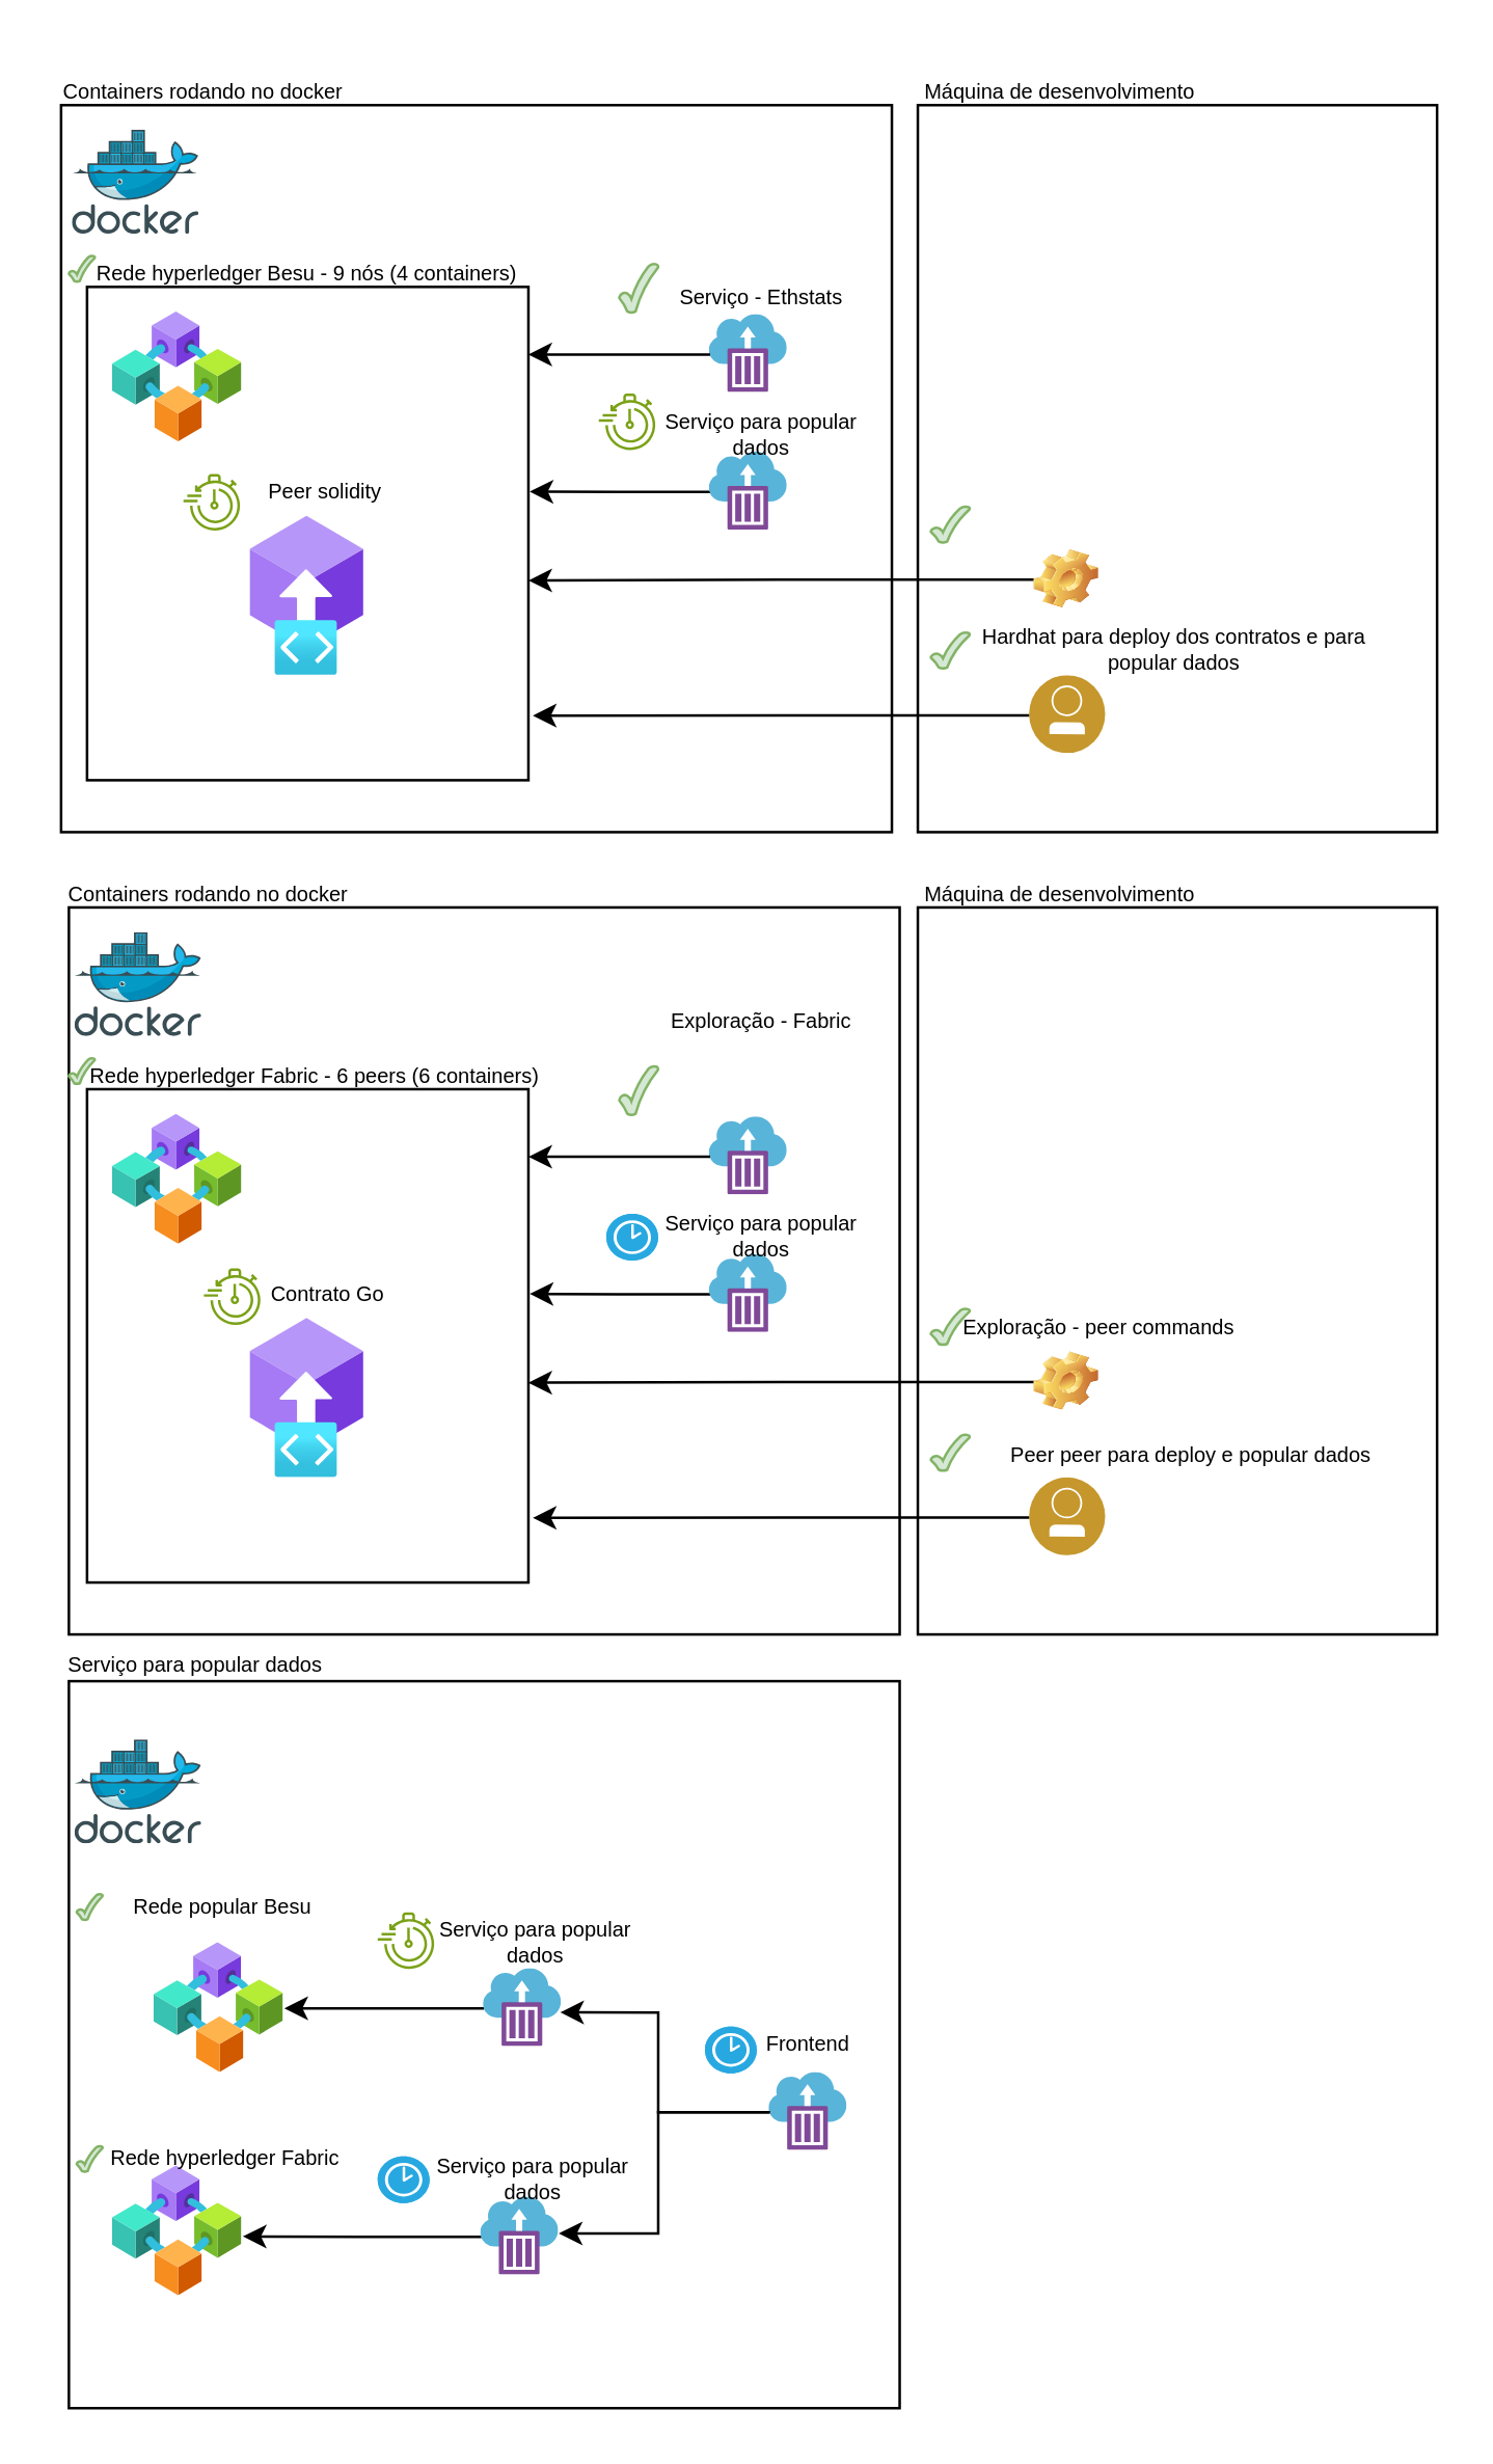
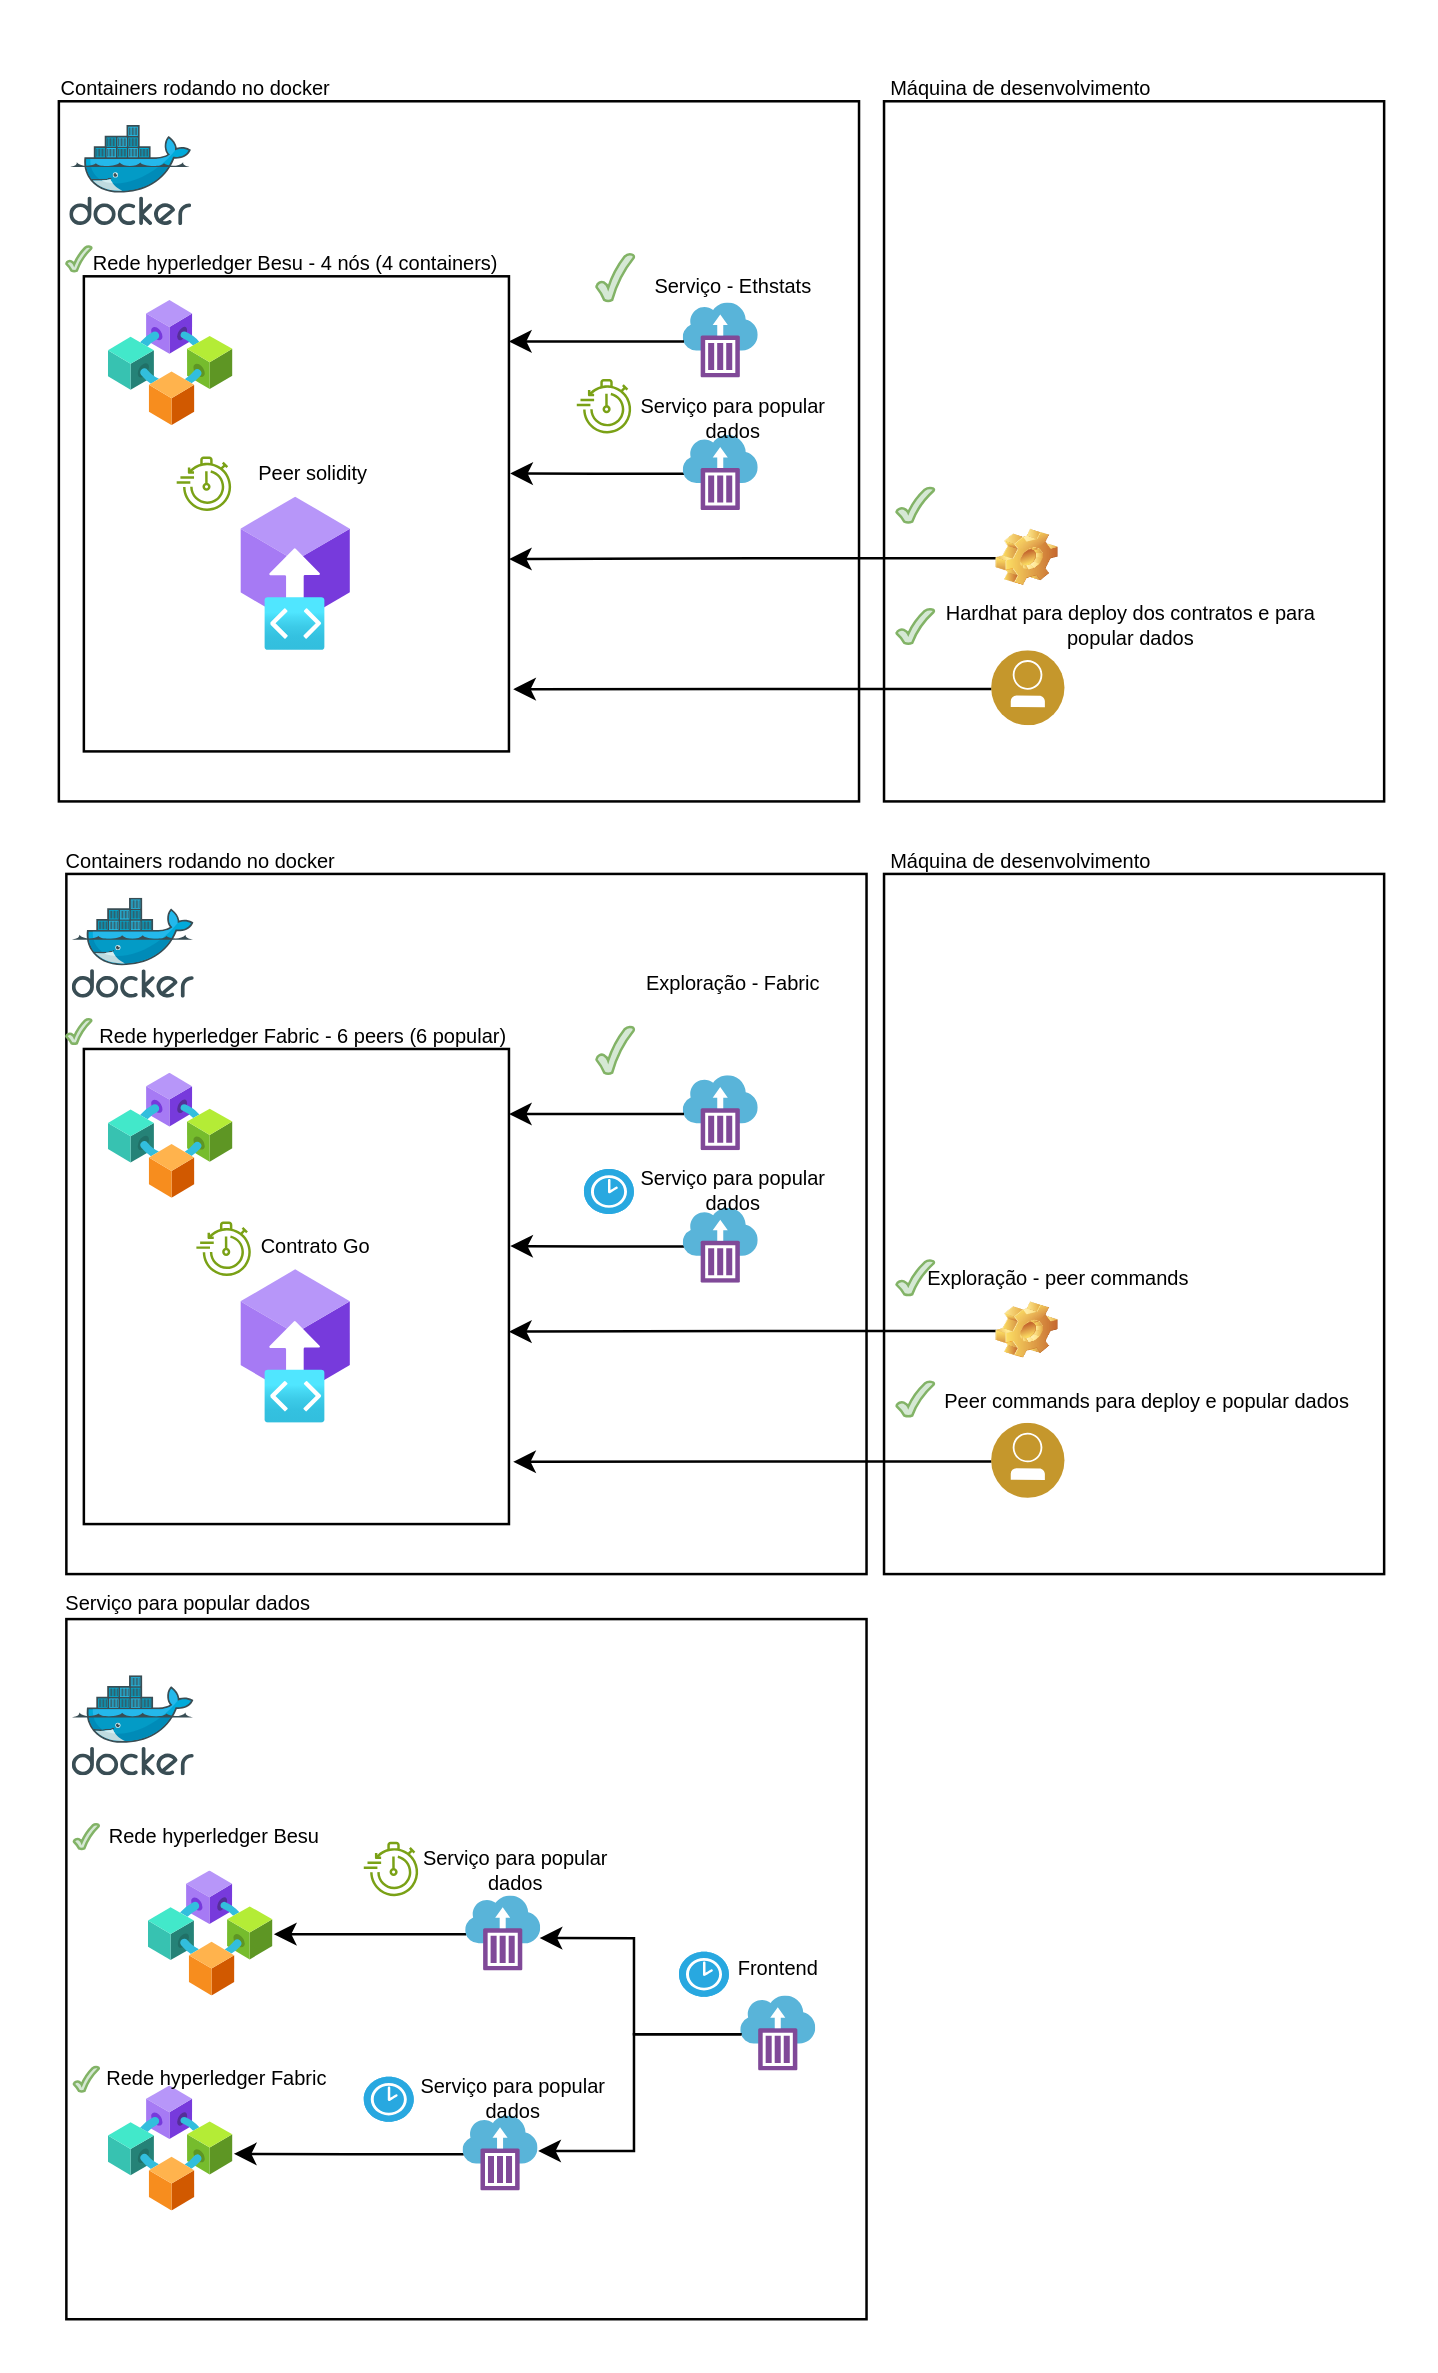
- <mxCell id="14" value="Rede hyperledger Besu - 9 nós (4 containers)" style="text;html=1;align=center;verticalAlign=middle;whiteSpace=wrap;rounded=0;fontSize=8;" vertex="1" parent="1"><mxGeometry x="33" y="90" width="170" height="30" as="geometry" /></mxCell>
+ <mxCell id="14" value="Rede hyperledger Besu - 4 nós (4 containers)" style="text;html=1;align=center;verticalAlign=middle;whiteSpace=wrap;rounded=0;fontSize=8;" vertex="1" parent="1"><mxGeometry x="33" y="90" width="170" height="30" as="geometry" /></mxCell>
- <mxCell id="38" value="Rede hyperledger Fabric - 6 peers (6 containers)" style="text;html=1;align=center;verticalAlign=middle;whiteSpace=wrap;rounded=0;fontSize=8;" vertex="1" parent="1"><mxGeometry x="26" y="399" width="190" height="30" as="geometry" /></mxCell>
+ <mxCell id="38" value="Rede hyperledger Fabric - 6 peers (6 popular)" style="text;html=1;align=center;verticalAlign=middle;whiteSpace=wrap;rounded=0;fontSize=8;" vertex="1" parent="1"><mxGeometry x="26" y="399" width="190" height="30" as="geometry" /></mxCell>
- <mxCell id="51" value="Peer peer para deploy e popular dados" style="text;html=1;align=center;verticalAlign=middle;whiteSpace=wrap;rounded=0;fontSize=8;" vertex="1" parent="1"><mxGeometry x="373" y="550" width="171" height="20" as="geometry" /></mxCell>
+ <mxCell id="51" value="Peer commands para deploy e popular dados" style="text;html=1;align=center;verticalAlign=middle;whiteSpace=wrap;rounded=0;fontSize=8;" vertex="1" parent="1"><mxGeometry x="373" y="550" width="171" height="20" as="geometry" /></mxCell>
- <mxCell id="59" value="Rede popular Besu" style="text;html=1;align=center;verticalAlign=middle;whiteSpace=wrap;rounded=0;fontSize=8;" vertex="1" parent="1"><mxGeometry x="33.5" y="719" width="103" height="30" as="geometry" /></mxCell>
+ <mxCell id="59" value="Rede hyperledger Besu" style="text;html=1;align=center;verticalAlign=middle;whiteSpace=wrap;rounded=0;fontSize=8;" vertex="1" parent="1"><mxGeometry x="33.5" y="719" width="103" height="30" as="geometry" /></mxCell>
